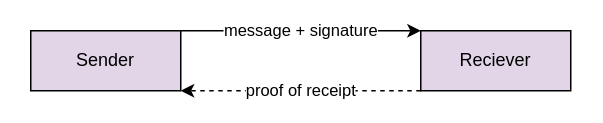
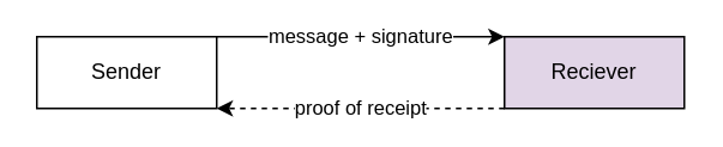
- <mxCell id="2" value="Sender" style="rounded=0;whiteSpace=wrap;html=1;fillColor=#e1d5e7;" vertex="1" parent="1"><mxGeometry x="20" y="20" width="100" height="40" as="geometry" /></mxCell>
+ <mxCell id="2" value="Sender" style="rounded=0;whiteSpace=wrap;html=1;" vertex="1" parent="1"><mxGeometry x="20" y="20" width="100" height="40" as="geometry" /></mxCell>
